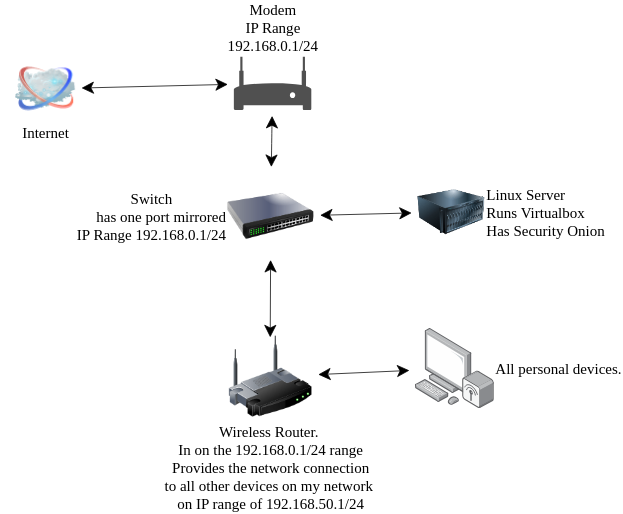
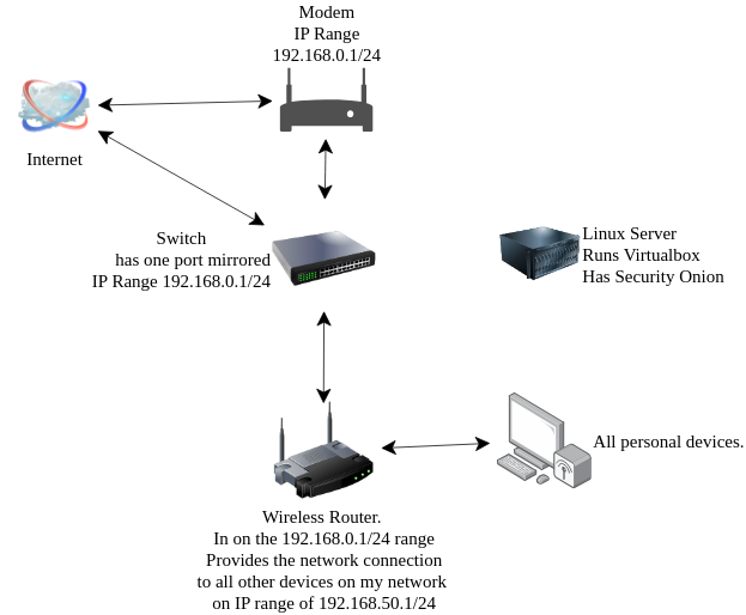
- <mxCell id="4" style="edgeStyle=none;rounded=0;sketch=0;hachureGap=4;orthogonalLoop=1;jettySize=auto;html=1;fontFamily=Architects Daughter;fontSource=https%3A%2F%2Ffonts.googleapis.com%2Fcss%3Ffamily%3DArchitects%2BDaughter;fontSize=16;endArrow=classic;sourcePerimeterSpacing=8;targetPerimeterSpacing=8;startArrow=classic;startFill=1;endFill=1;jumpSize=14;endSize=14;startSize=14;" edge="1" parent="1" source="6" target="7"><mxGeometry relative="1" as="geometry" /></mxCell>
+ <mxCell id="4" style="edgeStyle=none;rounded=0;sketch=0;hachureGap=4;orthogonalLoop=1;jettySize=auto;html=1;fontFamily=Architects Daughter;fontSource=https%3A%2F%2Ffonts.googleapis.com%2Fcss%3Ffamily%3DArchitects%2BDaughter;fontSize=16;endArrow=classic;sourcePerimeterSpacing=8;targetPerimeterSpacing=8;startArrow=classic;startFill=1;endFill=1;jumpSize=14;endSize=14;startSize=14;" edge="1" parent="1" source="6" target="12"><mxGeometry relative="1" as="geometry" /></mxCell>
